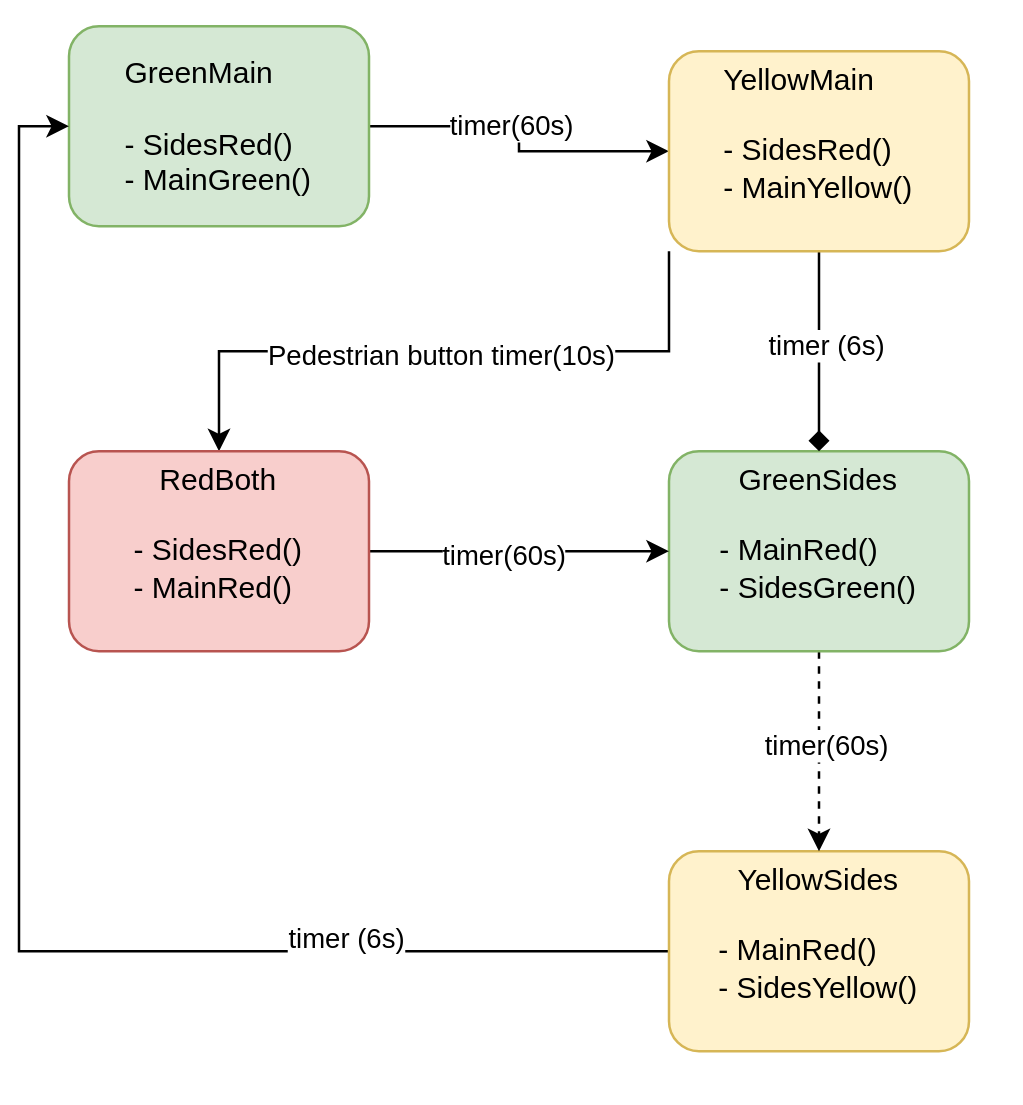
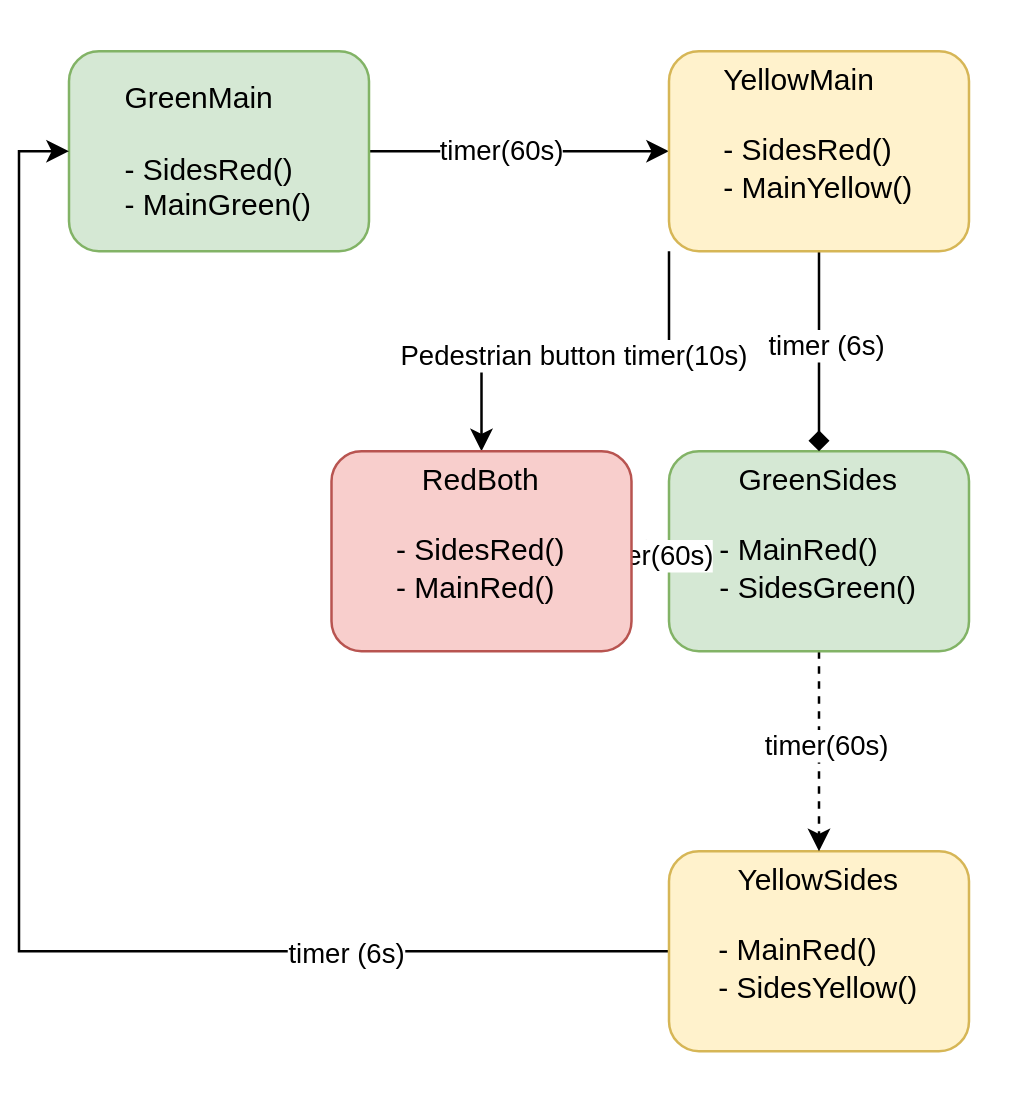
- <mxCell id="4" value="&lt;div style=&quot;text-align: justify;&quot;&gt;GreenMain&lt;/div&gt;&lt;div style=&quot;text-align: justify;&quot;&gt;&lt;br&gt;&lt;/div&gt;&lt;div style=&quot;text-align: justify;&quot;&gt;- SidesRed()&lt;/div&gt;&lt;div style=&quot;text-align: justify;&quot;&gt;- MainGreen()&lt;/div&gt;" style="rounded=1;whiteSpace=wrap;html=1;fillColor=#d5e8d4;strokeColor=#82b366;" parent="1" vertex="1"><mxGeometry x="20" y="10" width="120" height="80" as="geometry" /></mxCell>
+ <mxCell id="4" value="&lt;div style=&quot;text-align: justify;&quot;&gt;GreenMain&lt;/div&gt;&lt;div style=&quot;text-align: justify;&quot;&gt;&lt;br&gt;&lt;/div&gt;&lt;div style=&quot;text-align: justify;&quot;&gt;- SidesRed()&lt;/div&gt;&lt;div style=&quot;text-align: justify;&quot;&gt;- MainGreen()&lt;/div&gt;" style="rounded=1;whiteSpace=wrap;html=1;fillColor=#d5e8d4;strokeColor=#82b366;" parent="1" vertex="1"><mxGeometry x="20" y="20" width="120" height="80" as="geometry" /></mxCell>
- <mxCell id="18" value="RedBoth&lt;div&gt;&lt;br&gt;&lt;/div&gt;&lt;div style=&quot;text-align: justify;&quot;&gt;- SidesRed()&lt;/div&gt;&lt;div style=&quot;text-align: justify;&quot;&gt;- MainRed()&lt;/div&gt;&lt;div&gt;&lt;br&gt;&lt;/div&gt;" style="rounded=1;whiteSpace=wrap;html=1;fillColor=#f8cecc;strokeColor=#b85450;" vertex="1" parent="1"><mxGeometry x="20" y="180" width="120" height="80" as="geometry" /></mxCell>
+ <mxCell id="18" value="RedBoth&lt;div&gt;&lt;br&gt;&lt;/div&gt;&lt;div style=&quot;text-align: justify;&quot;&gt;- SidesRed()&lt;/div&gt;&lt;div style=&quot;text-align: justify;&quot;&gt;- MainRed()&lt;/div&gt;&lt;div&gt;&lt;br&gt;&lt;/div&gt;" style="rounded=1;whiteSpace=wrap;html=1;fillColor=#f8cecc;strokeColor=#b85450;" vertex="1" parent="1"><mxGeometry x="125" y="180" width="120" height="80" as="geometry" /></mxCell>
